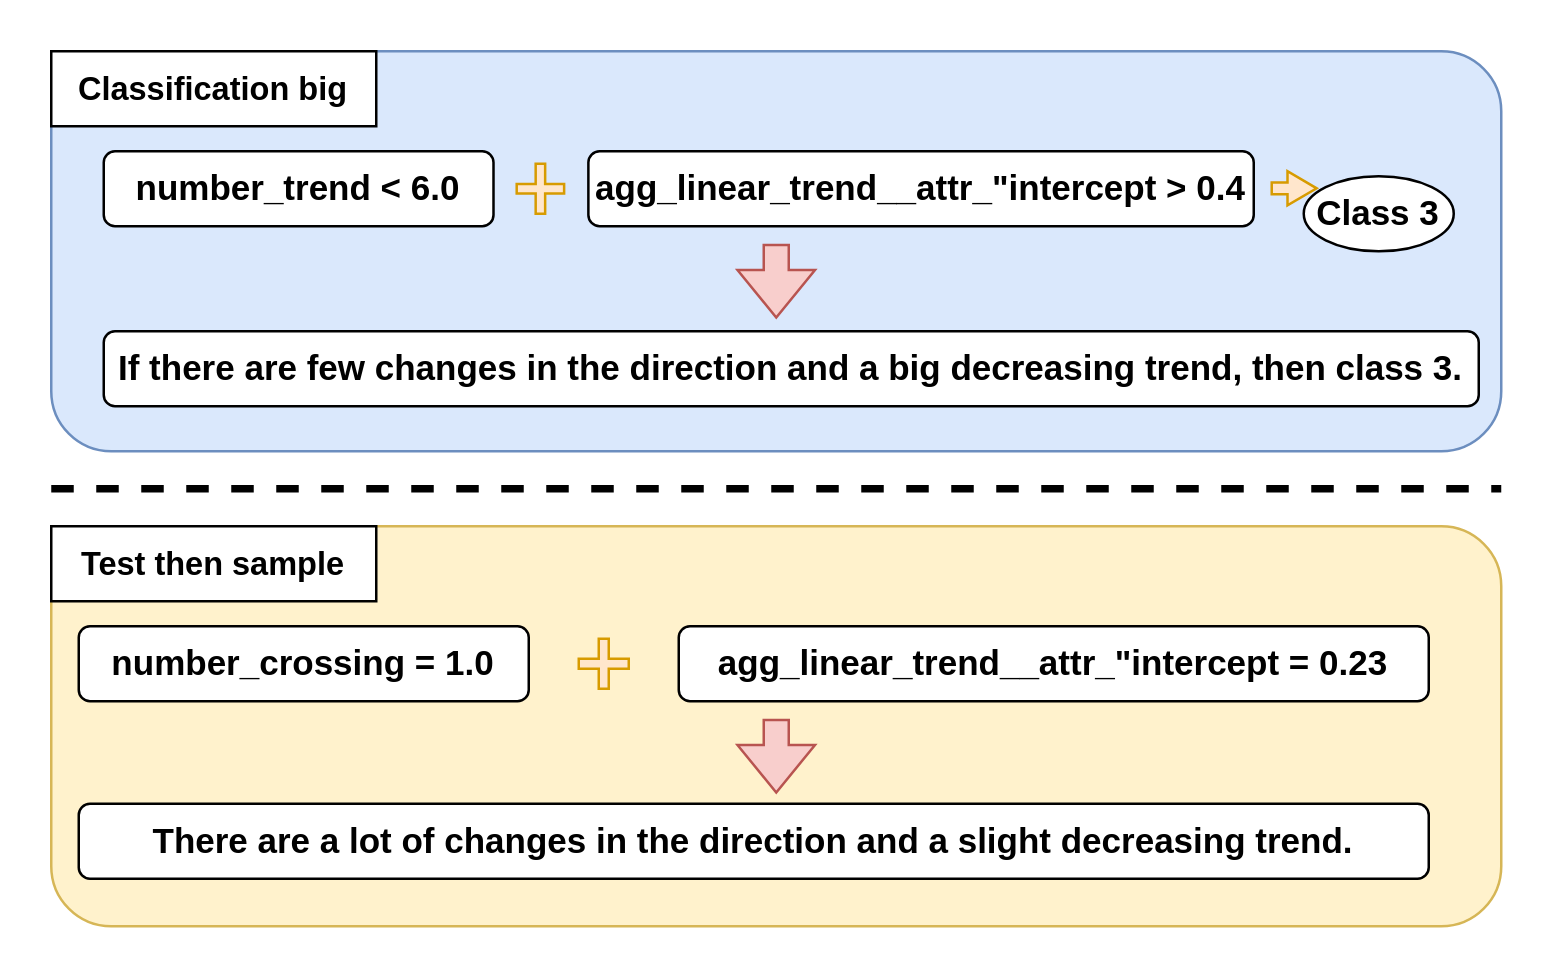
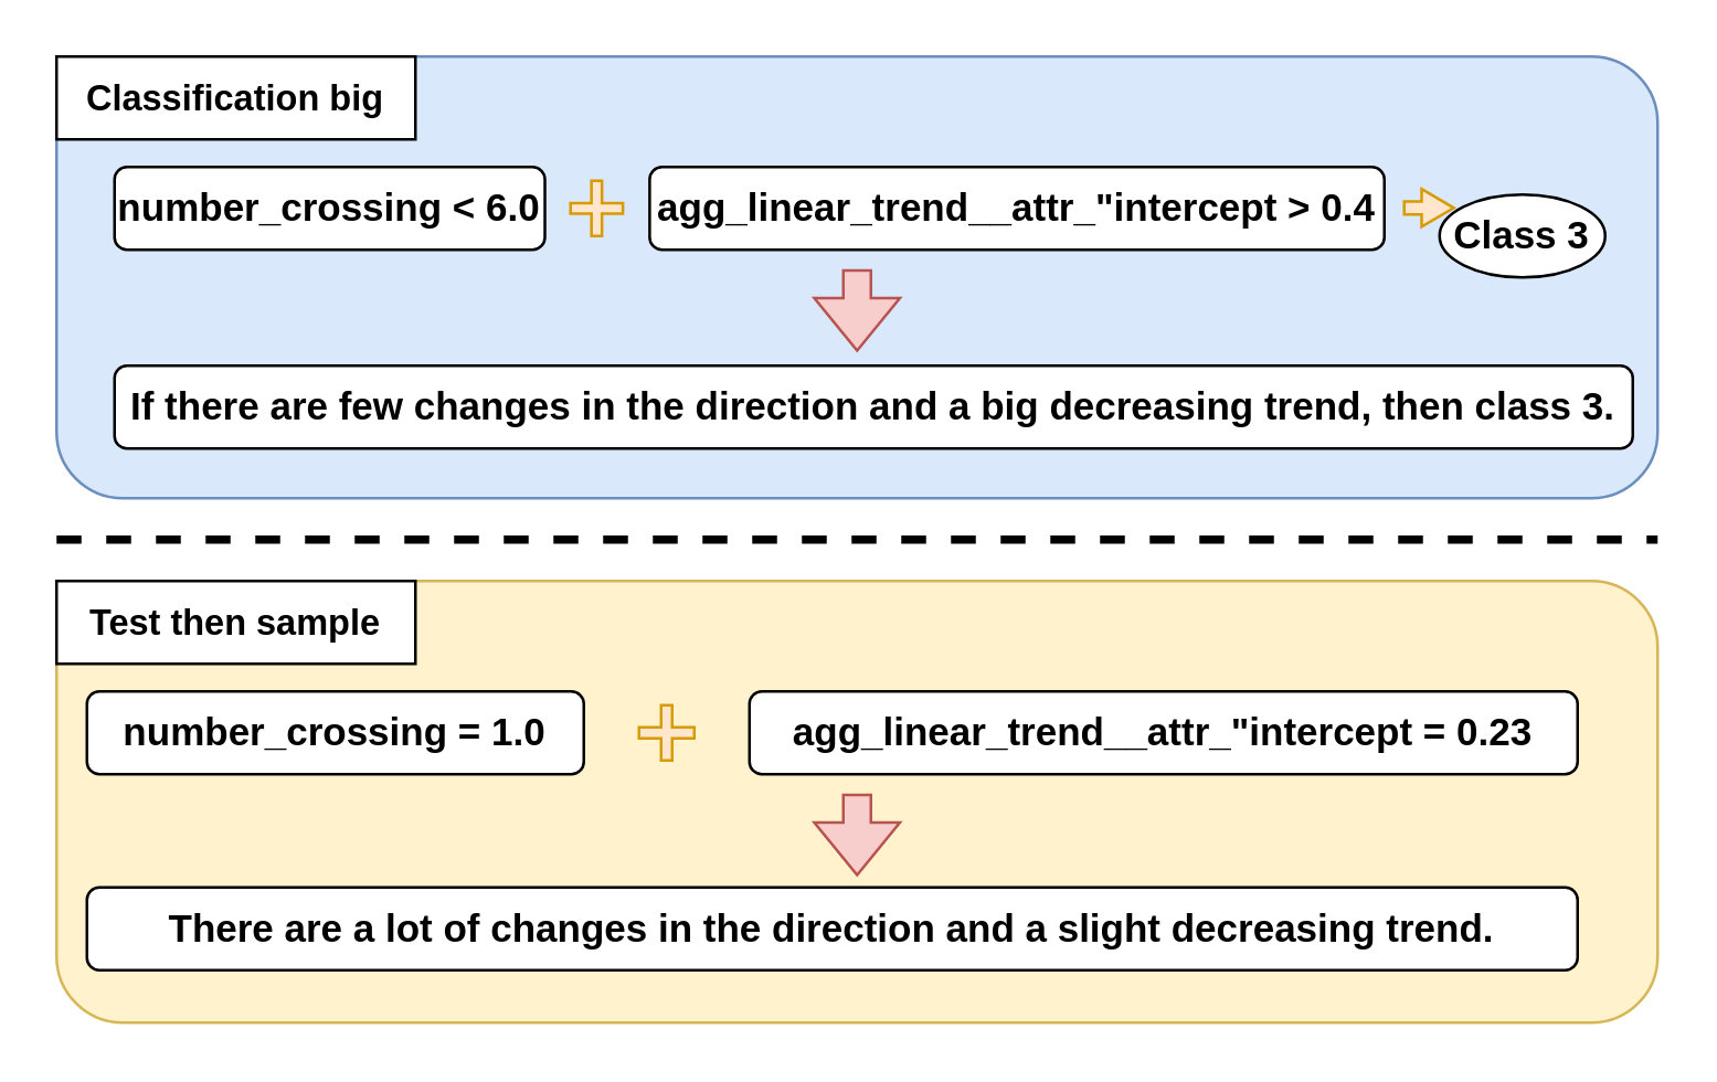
- <mxCell id="5" value="&lt;p style=&quot;text-align: start; margin: 0in; font-size: 14px;&quot;&gt;&lt;font style=&quot;font-size: 14px;&quot; face=&quot;Helvetica&quot;&gt;number_trend &amp;lt; 6.0&lt;/font&gt;&lt;/p&gt;" style="rounded=1;whiteSpace=wrap;html=1;fontSize=14;fontStyle=1" parent="3" vertex="1"><mxGeometry x="-80" width="155.9" height="30" as="geometry" /></mxCell>
+ <mxCell id="5" value="&lt;p style=&quot;text-align: start; margin: 0in; font-size: 14px;&quot;&gt;&lt;font style=&quot;font-size: 14px;&quot; face=&quot;Helvetica&quot;&gt;number_crossing &amp;lt; 6.0&lt;/font&gt;&lt;/p&gt;" style="rounded=1;whiteSpace=wrap;html=1;fontSize=14;fontStyle=1" parent="3" vertex="1"><mxGeometry x="-80" width="155.9" height="30" as="geometry" /></mxCell>
